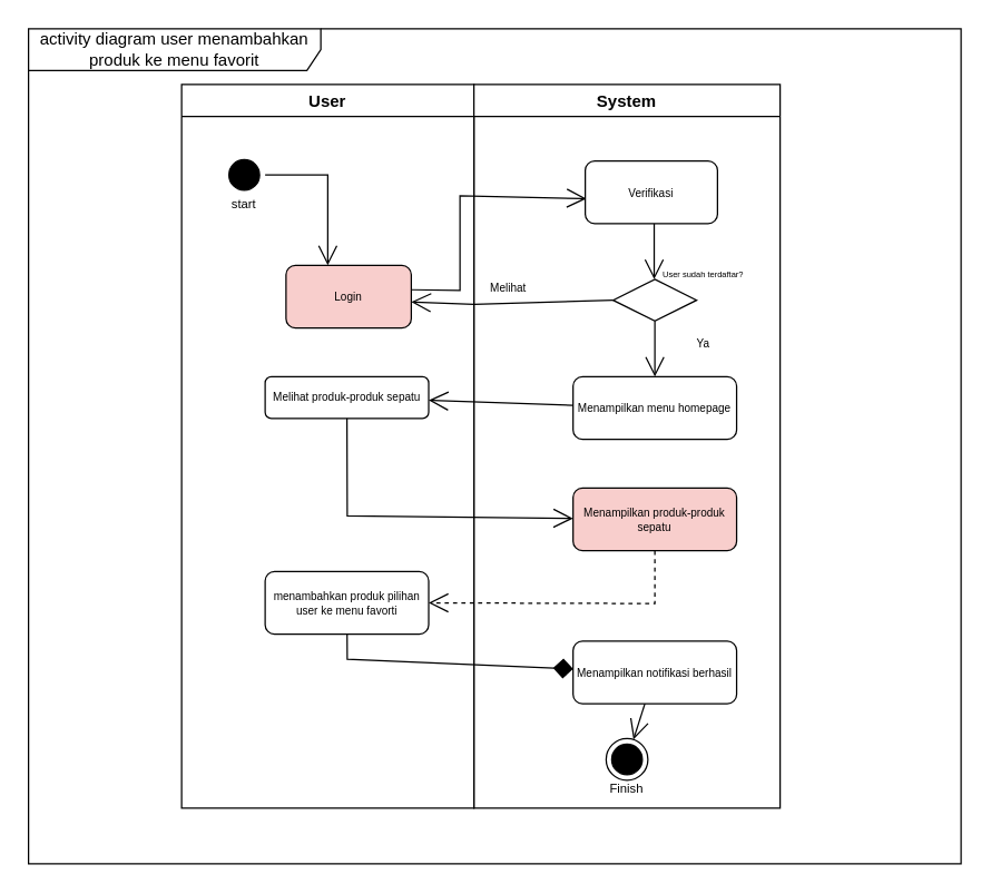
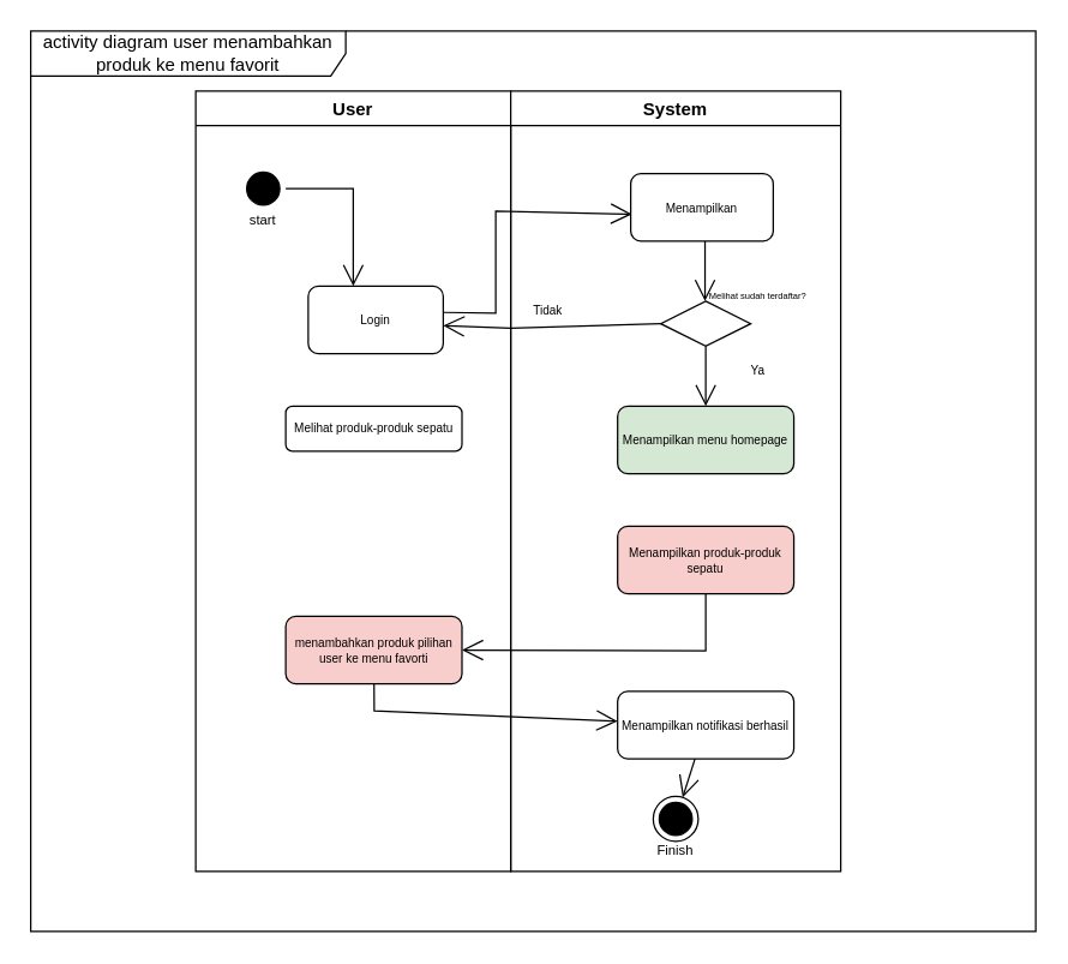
- <mxCell id="21" value="Verifikasi" style="rounded=1;whiteSpace=wrap;html=1;fontSize=8;" vertex="1" parent="1"><mxGeometry x="420" y="115" width="95" height="45" as="geometry" /></mxCell>
+ <mxCell id="21" value="Menampilkan" style="rounded=1;whiteSpace=wrap;html=1;fontSize=8;" vertex="1" parent="1"><mxGeometry x="420" y="115" width="95" height="45" as="geometry" /></mxCell>
- <mxCell id="14" value="&lt;font style=&quot;font-size: 6px&quot;&gt;User sudah terdaftar?&lt;/font&gt;" style="text;html=1;strokeColor=none;fillColor=none;align=center;verticalAlign=middle;whiteSpace=wrap;rounded=0;" vertex="1" parent="1"><mxGeometry x="470" y="180" width="70" height="30" as="geometry" /></mxCell>
+ <mxCell id="14" value="&lt;font style=&quot;font-size: 6px&quot;&gt;Melihat sudah terdaftar?&lt;/font&gt;" style="text;html=1;strokeColor=none;fillColor=none;align=center;verticalAlign=middle;whiteSpace=wrap;rounded=0;" vertex="1" parent="1"><mxGeometry x="470" y="180" width="70" height="30" as="geometry" /></mxCell>
- <mxCell id="19" value="&lt;span style=&quot;font-size: 8px&quot;&gt;Melihat&lt;/span&gt;" style="text;html=1;strokeColor=none;fillColor=none;align=center;verticalAlign=middle;whiteSpace=wrap;rounded=0;" vertex="1" parent="1"><mxGeometry x="330" y="190" width="70" height="30" as="geometry" /></mxCell>
+ <mxCell id="19" value="&lt;span style=&quot;font-size: 8px&quot;&gt;Tidak&lt;/span&gt;" style="text;html=1;strokeColor=none;fillColor=none;align=center;verticalAlign=middle;whiteSpace=wrap;rounded=0;" vertex="1" parent="1"><mxGeometry x="330" y="190" width="70" height="30" as="geometry" /></mxCell>
- <mxCell id="20" value="Login" style="rounded=1;whiteSpace=wrap;html=1;fontSize=8;fillColor=#f8cecc;" vertex="1" parent="1"><mxGeometry x="205" y="190" width="90" height="45" as="geometry" /></mxCell>
+ <mxCell id="20" value="Login" style="rounded=1;whiteSpace=wrap;html=1;fontSize=8;" vertex="1" parent="1"><mxGeometry x="205" y="190" width="90" height="45" as="geometry" /></mxCell>
- <mxCell id="24" value="" style="endArrow=open;endFill=1;endSize=12;html=1;rounded=0;fontSize=9;" edge="1" parent="1" source="22" target="23"><mxGeometry width="160" relative="1" as="geometry"><mxPoint x="450" y="225" as="sourcePoint" /><mxPoint x="305" y="226.25" as="targetPoint" /><Array as="points" /></mxGeometry></mxCell>
- <mxCell id="22" value="Menampilkan menu homepage" style="rounded=1;whiteSpace=wrap;html=1;fontSize=8;" vertex="1" parent="1"><mxGeometry x="411.25" y="270" width="117.5" height="45" as="geometry" /></mxCell>
+ <mxCell id="22" value="Menampilkan menu homepage" style="rounded=1;whiteSpace=wrap;html=1;fontSize=8;fillColor=#d5e8d4;" vertex="1" parent="1"><mxGeometry x="411.25" y="270" width="117.5" height="45" as="geometry" /></mxCell>
- <mxCell id="26" value="" style="endArrow=open;endFill=1;endSize=12;html=1;rounded=0;fontSize=9;" edge="1" parent="1" source="23" target="25"><mxGeometry width="160" relative="1" as="geometry"><mxPoint x="421.25" y="302.5" as="sourcePoint" /><mxPoint x="317.5" y="302.5" as="targetPoint" /><Array as="points"><mxPoint x="249" y="370" /></Array></mxGeometry></mxCell>
- <mxCell id="27" value="menambahkan produk pilihan user ke menu favorti" style="rounded=1;whiteSpace=wrap;html=1;fontSize=8;" vertex="1" parent="1"><mxGeometry x="190" y="410" width="117.5" height="45" as="geometry" /></mxCell>
+ <mxCell id="27" value="menambahkan produk pilihan user ke menu favorti" style="rounded=1;whiteSpace=wrap;html=1;fontSize=8;fillColor=#f8cecc;" vertex="1" parent="1"><mxGeometry x="190" y="410" width="117.5" height="45" as="geometry" /></mxCell>
- <mxCell id="28" value="" style="endArrow=open;endFill=1;endSize=12;html=1;rounded=0;fontSize=9;entryX=1;entryY=0.5;entryDx=0;entryDy=0;dashed=1;" edge="1" parent="1" source="25" target="27"><mxGeometry width="160" relative="1" as="geometry"><mxPoint x="421.25" y="302.5" as="sourcePoint" /><mxPoint x="317.5" y="302.5" as="targetPoint" /><Array as="points"><mxPoint x="470" y="433" /></Array></mxGeometry></mxCell>
+ <mxCell id="28" value="" style="endArrow=open;endFill=1;endSize=12;html=1;rounded=0;fontSize=9;entryX=1;entryY=0.5;entryDx=0;entryDy=0;" edge="1" parent="1" source="25" target="27"><mxGeometry width="160" relative="1" as="geometry"><mxPoint x="421.25" y="302.5" as="sourcePoint" /><mxPoint x="317.5" y="302.5" as="targetPoint" /><Array as="points"><mxPoint x="470" y="433" /></Array></mxGeometry></mxCell>
- <mxCell id="29" value="" style="endArrow=diamond;endFill=1;endSize=12;html=1;rounded=0;fontSize=9;" edge="1" parent="1" source="27" target="5"><mxGeometry width="160" relative="1" as="geometry"><mxPoint x="480" y="405" as="sourcePoint" /><mxPoint x="317.5" y="442.5" as="targetPoint" /><Array as="points"><mxPoint x="249" y="473" /></Array></mxGeometry></mxCell>
+ <mxCell id="29" value="" style="endArrow=open;endFill=1;endSize=12;html=1;rounded=0;fontSize=9;" edge="1" parent="1" source="27" target="5"><mxGeometry width="160" relative="1" as="geometry"><mxPoint x="480" y="405" as="sourcePoint" /><mxPoint x="317.5" y="442.5" as="targetPoint" /><Array as="points"><mxPoint x="249" y="473" /></Array></mxGeometry></mxCell>
